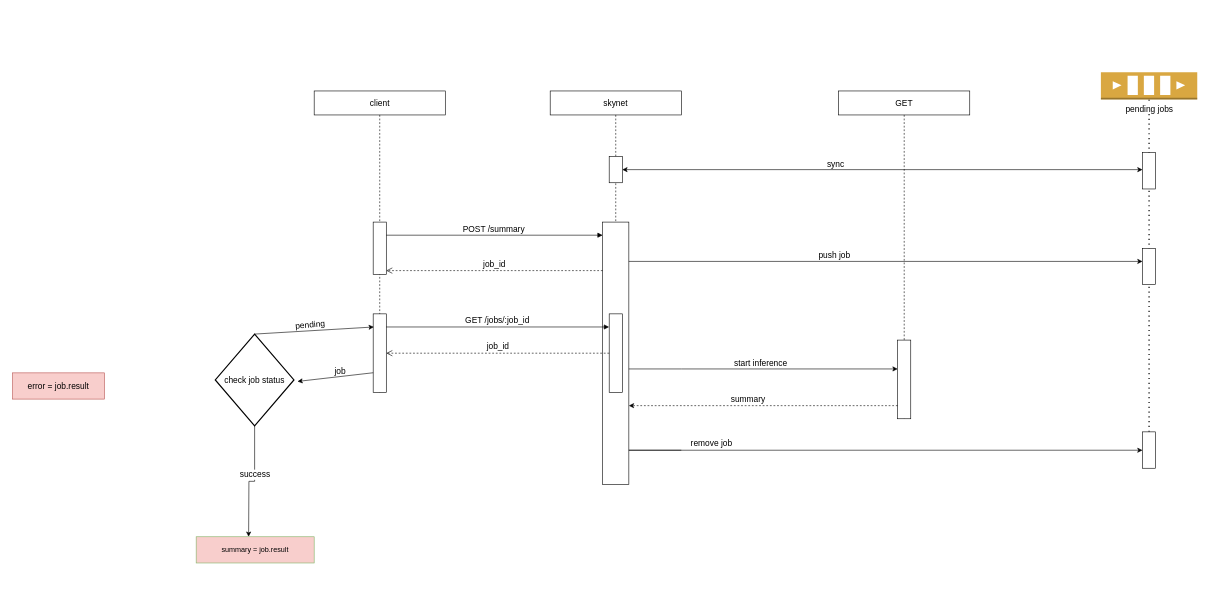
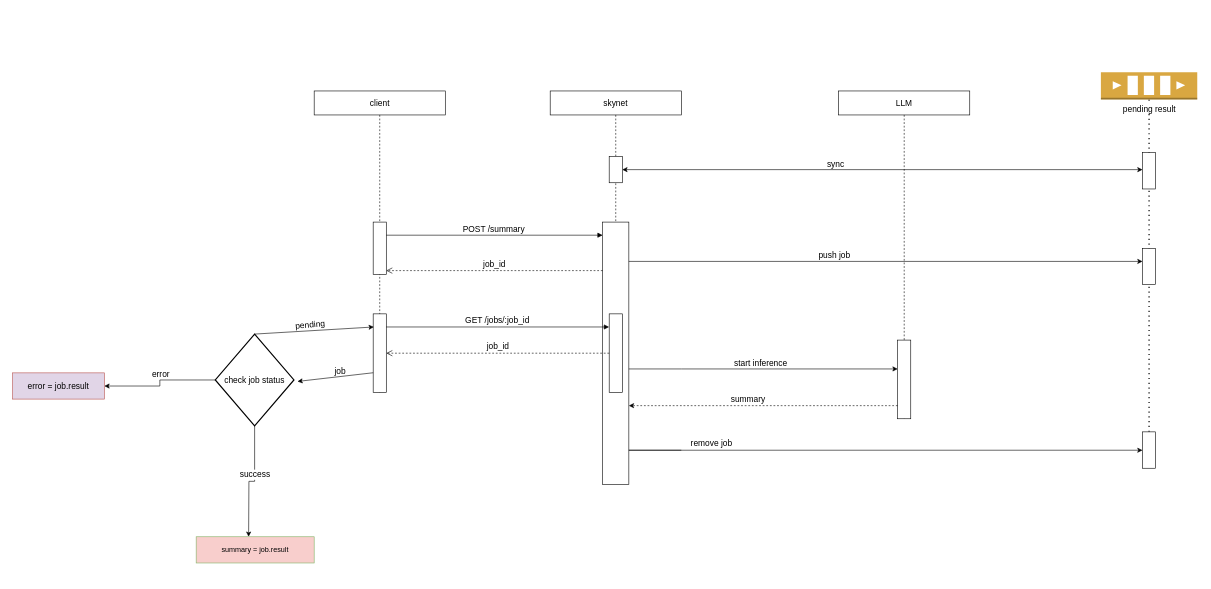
- <mxCell id="34" value="GET" style="shape=umlLifeline;perimeter=lifelinePerimeter;whiteSpace=wrap;html=1;container=0;dropTarget=0;collapsible=0;recursiveResize=0;outlineConnect=0;portConstraint=eastwest;newEdgeStyle={&quot;edgeStyle&quot;:&quot;elbowEdgeStyle&quot;,&quot;elbow&quot;:&quot;vertical&quot;,&quot;curved&quot;:0,&quot;rounded&quot;:0};fontSize=14;" vertex="1" parent="1"><mxGeometry x="1397.207" y="151.163" width="218.604" height="546.512" as="geometry" /></mxCell>
+ <mxCell id="34" value="LLM" style="shape=umlLifeline;perimeter=lifelinePerimeter;whiteSpace=wrap;html=1;container=0;dropTarget=0;collapsible=0;recursiveResize=0;outlineConnect=0;portConstraint=eastwest;newEdgeStyle={&quot;edgeStyle&quot;:&quot;elbowEdgeStyle&quot;,&quot;elbow&quot;:&quot;vertical&quot;,&quot;curved&quot;:0,&quot;rounded&quot;:0};fontSize=14;" vertex="1" parent="1"><mxGeometry x="1397.207" y="151.163" width="218.604" height="546.512" as="geometry" /></mxCell>
- <mxCell id="30" value="pending jobs" style="outlineConnect=0;dashed=0;verticalLabelPosition=bottom;verticalAlign=top;align=center;html=1;shape=mxgraph.aws3.queue;fillColor=#D9A741;gradientColor=none;labelBackgroundColor=default;fontSize=14;" vertex="1" parent="28"><mxGeometry y="100" width="160.67" height="45.55" as="geometry" /></mxCell>
+ <mxCell id="30" value="pending result" style="outlineConnect=0;dashed=0;verticalLabelPosition=bottom;verticalAlign=top;align=center;html=1;shape=mxgraph.aws3.queue;fillColor=#D9A741;gradientColor=none;labelBackgroundColor=default;fontSize=14;" vertex="1" parent="28"><mxGeometry y="100" width="160.67" height="45.55" as="geometry" /></mxCell>
- <mxCell id="21" value="error&amp;nbsp;= job.result" style="rounded=0;whiteSpace=wrap;html=1;fontSize=14;labelBackgroundColor=none;fillColor=#f8cecc;strokeColor=#b85450;" vertex="1" parent="1"><mxGeometry x="20" y="621.163" width="153.023" height="43.721" as="geometry" /></mxCell>
+ <mxCell id="21" value="error&amp;nbsp;= job.result" style="rounded=0;whiteSpace=wrap;html=1;fontSize=14;labelBackgroundColor=none;fillColor=#e1d5e7;strokeColor=#b85450;" vertex="1" parent="1"><mxGeometry x="20" y="621.163" width="153.023" height="43.721" as="geometry" /></mxCell>
+ <mxCell id="22" style="edgeStyle=orthogonalEdgeStyle;rounded=0;orthogonalLoop=1;jettySize=auto;html=1;" edge="1" parent="1" source="15" target="21"><mxGeometry relative="1" as="geometry"><mxPoint x="173.023" y="643.023" as="targetPoint" /></mxGeometry></mxCell>
+ <mxCell id="23" value="error" style="edgeLabel;html=1;align=center;verticalAlign=middle;resizable=0;points=[];fontSize=14;labelBackgroundColor=none;" connectable="0" vertex="1" parent="22"><mxGeometry x="-0.055" y="1" relative="1" as="geometry"><mxPoint y="-10" as="offset" /></mxGeometry></mxCell>
